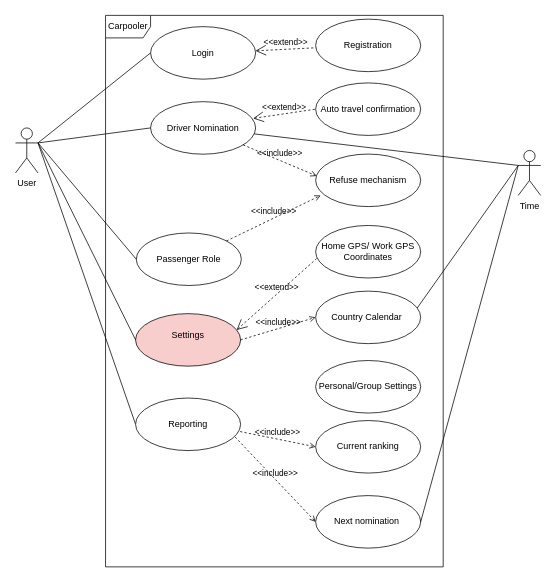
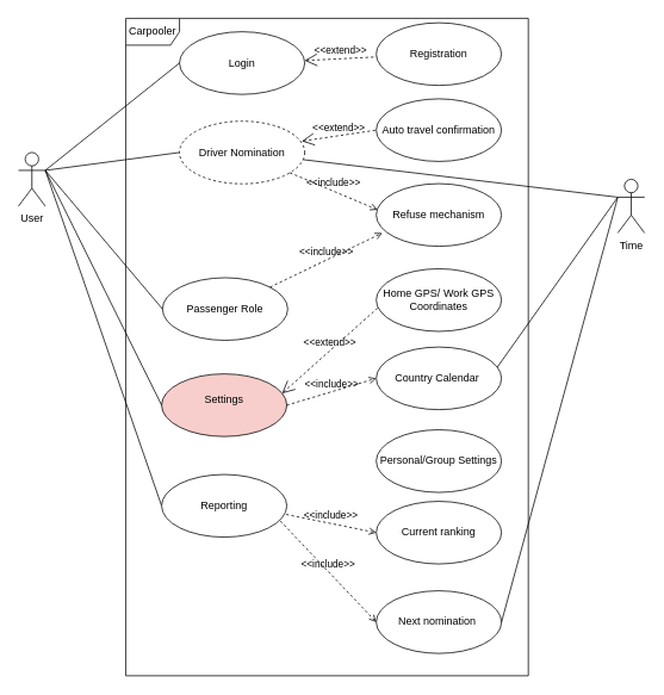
- <mxCell id="5" value="Driver Nomination" style="ellipse;whiteSpace=wrap;html=1;" parent="1" vertex="1"><mxGeometry x="200" y="135" width="140" height="70" as="geometry" /></mxCell>
+ <mxCell id="5" value="Driver Nomination" style="ellipse;whiteSpace=wrap;html=1;dashed=1;" parent="1" vertex="1"><mxGeometry x="200" y="135" width="140" height="70" as="geometry" /></mxCell>
